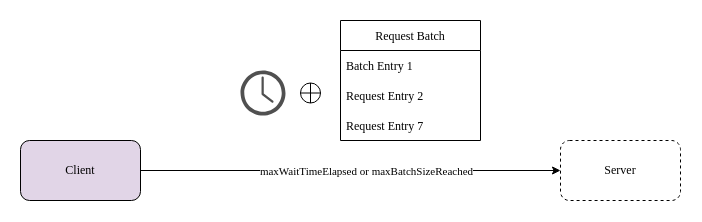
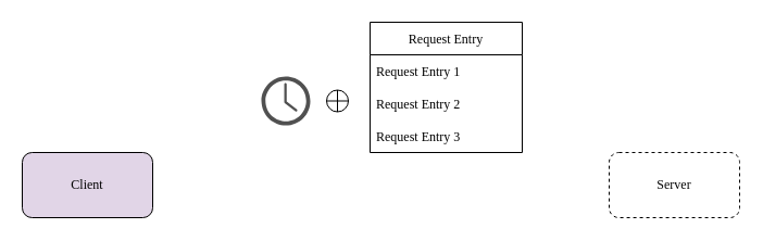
- <mxCell id="2" value="Request Batch" style="swimlane;fontStyle=0;childLayout=stackLayout;horizontal=1;startSize=30;horizontalStack=0;resizeParent=1;resizeParentMax=0;resizeLast=0;collapsible=1;marginBottom=0;fontFamily=Fira Code Retina;" vertex="1" parent="1"><mxGeometry x="340" y="20" width="140" height="120" as="geometry" /></mxCell>
+ <mxCell id="2" value="Request Entry" style="swimlane;fontStyle=0;childLayout=stackLayout;horizontal=1;startSize=30;horizontalStack=0;resizeParent=1;resizeParentMax=0;resizeLast=0;collapsible=1;marginBottom=0;fontFamily=Fira Code Retina;" vertex="1" parent="1"><mxGeometry x="340" y="20" width="140" height="120" as="geometry" /></mxCell>
- <mxCell id="3" value="Batch Entry 1" style="text;strokeColor=none;fillColor=none;align=left;verticalAlign=middle;spacingLeft=4;spacingRight=4;overflow=hidden;points=[[0,0.5],[1,0.5]];portConstraint=eastwest;rotatable=0;fontFamily=Fira Code Retina;" vertex="1" parent="2"><mxGeometry y="30" width="140" height="30" as="geometry" /></mxCell>
+ <mxCell id="3" value="Request Entry 1" style="text;strokeColor=none;fillColor=none;align=left;verticalAlign=middle;spacingLeft=4;spacingRight=4;overflow=hidden;points=[[0,0.5],[1,0.5]];portConstraint=eastwest;rotatable=0;fontFamily=Fira Code Retina;" vertex="1" parent="2"><mxGeometry y="30" width="140" height="30" as="geometry" /></mxCell>
- <mxCell id="5" value="Request Entry 7" style="text;strokeColor=none;fillColor=none;align=left;verticalAlign=middle;spacingLeft=4;spacingRight=4;overflow=hidden;points=[[0,0.5],[1,0.5]];portConstraint=eastwest;rotatable=0;fontFamily=Fira Code Retina;" vertex="1" parent="2"><mxGeometry y="90" width="140" height="30" as="geometry" /></mxCell>
+ <mxCell id="5" value="Request Entry 3" style="text;strokeColor=none;fillColor=none;align=left;verticalAlign=middle;spacingLeft=4;spacingRight=4;overflow=hidden;points=[[0,0.5],[1,0.5]];portConstraint=eastwest;rotatable=0;fontFamily=Fira Code Retina;" vertex="1" parent="2"><mxGeometry y="90" width="140" height="30" as="geometry" /></mxCell>
- <mxCell id="6" style="edgeStyle=orthogonalEdgeStyle;rounded=0;orthogonalLoop=1;jettySize=auto;html=1;exitX=1;exitY=0.5;exitDx=0;exitDy=0;entryX=0;entryY=0.5;entryDx=0;entryDy=0;fontFamily=Fira Code Retina;" edge="1" parent="1" source="8" target="9"><mxGeometry relative="1" as="geometry" /></mxCell>
- <mxCell id="7" value="maxWaitTimeElapsed or maxBatchSizeReached" style="edgeLabel;html=1;align=center;verticalAlign=middle;resizable=0;points=[];fontFamily=Fira Code Retina;" vertex="1" connectable="0" parent="6"><mxGeometry x="-0.383" y="-1" relative="1" as="geometry"><mxPoint x="95" y="-1" as="offset" /></mxGeometry></mxCell>
